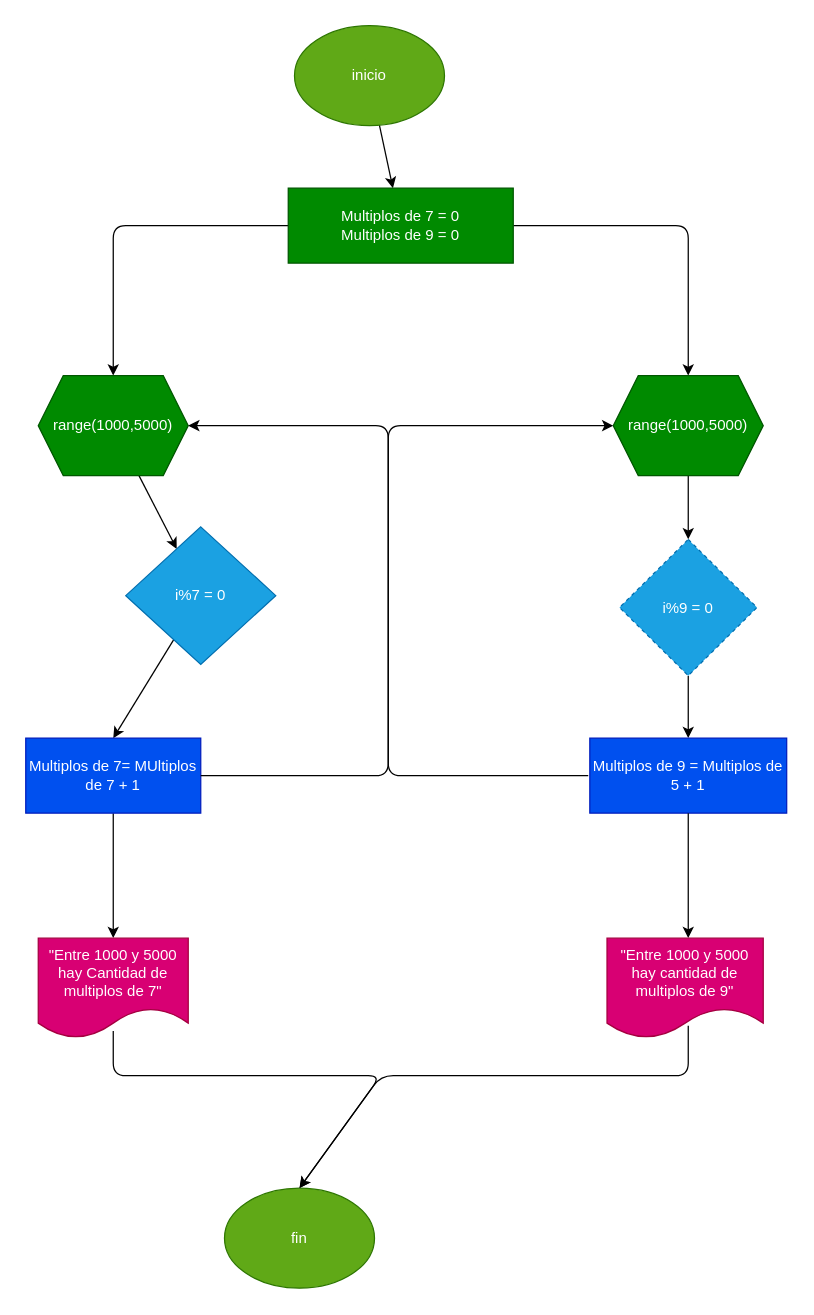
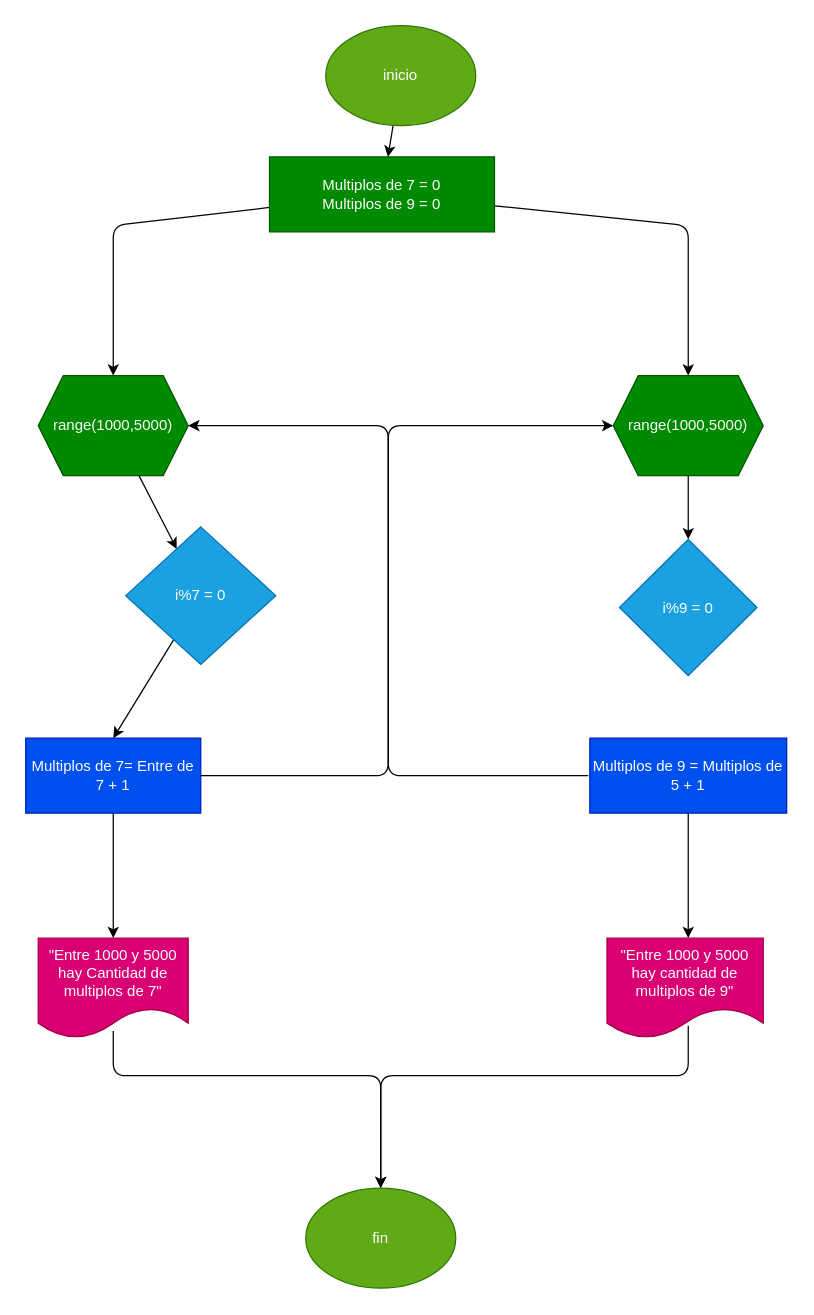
- <mxCell id="3" value="inicio" style="ellipse;whiteSpace=wrap;html=1;fillColor=#60a917;fontColor=#ffffff;strokeColor=#2D7600;" vertex="1" parent="1"><mxGeometry x="235" y="20" width="120" height="80" as="geometry" /></mxCell>
+ <mxCell id="3" value="inicio" style="ellipse;whiteSpace=wrap;html=1;fillColor=#60a917;fontColor=#ffffff;strokeColor=#2D7600;" vertex="1" parent="1"><mxGeometry x="260" y="20" width="120" height="80" as="geometry" /></mxCell>
- <mxCell id="6" value="Multiplos de 7 = 0&lt;br&gt;Multiplos de 9 = 0" style="whiteSpace=wrap;html=1;fillColor=#008a00;fontColor=#ffffff;strokeColor=#005700;" vertex="1" parent="1"><mxGeometry x="230" y="150" width="180" height="60" as="geometry" /></mxCell>
+ <mxCell id="6" value="Multiplos de 7 = 0&lt;br&gt;Multiplos de 9 = 0" style="whiteSpace=wrap;html=1;fillColor=#008a00;fontColor=#ffffff;strokeColor=#005700;" vertex="1" parent="1"><mxGeometry x="215" y="125" width="180" height="60" as="geometry" /></mxCell>
- <mxCell id="14" value="i%9 = 0" style="rhombus;whiteSpace=wrap;html=1;fillColor=#1ba1e2;fontColor=#ffffff;strokeColor=#006EAF;dashed=1;" vertex="1" parent="1"><mxGeometry x="495" y="431" width="110" height="109" as="geometry" /></mxCell>
+ <mxCell id="14" value="i%9 = 0" style="rhombus;whiteSpace=wrap;html=1;fillColor=#1ba1e2;fontColor=#ffffff;strokeColor=#006EAF;" vertex="1" parent="1"><mxGeometry x="495" y="431" width="110" height="109" as="geometry" /></mxCell>
- <mxCell id="13" value="" style="edgeStyle=none;html=1;" edge="1" parent="1" source="14" target="17"><mxGeometry relative="1" as="geometry" /></mxCell>
- <mxCell id="16" value="Multiplos de 7= MUltiplos de 7 + 1" style="rounded=0;whiteSpace=wrap;html=1;fillColor=#0050ef;fontColor=#ffffff;strokeColor=#001DBC;" vertex="1" parent="1"><mxGeometry x="20" y="590" width="140" height="60" as="geometry" /></mxCell>
+ <mxCell id="16" value="Multiplos de 7= Entre de 7 + 1" style="rounded=0;whiteSpace=wrap;html=1;fillColor=#0050ef;fontColor=#ffffff;strokeColor=#001DBC;" vertex="1" parent="1"><mxGeometry x="20" y="590" width="140" height="60" as="geometry" /></mxCell>
- <mxCell id="21" value="fin" style="ellipse;whiteSpace=wrap;html=1;fillColor=#60a917;fontColor=#ffffff;strokeColor=#2D7600;" vertex="1" parent="1"><mxGeometry x="179" y="950" width="120" height="80" as="geometry" /></mxCell>
+ <mxCell id="21" value="fin" style="ellipse;whiteSpace=wrap;html=1;fillColor=#60a917;fontColor=#ffffff;strokeColor=#2D7600;" vertex="1" parent="1"><mxGeometry x="244" y="950" width="120" height="80" as="geometry" /></mxCell>
